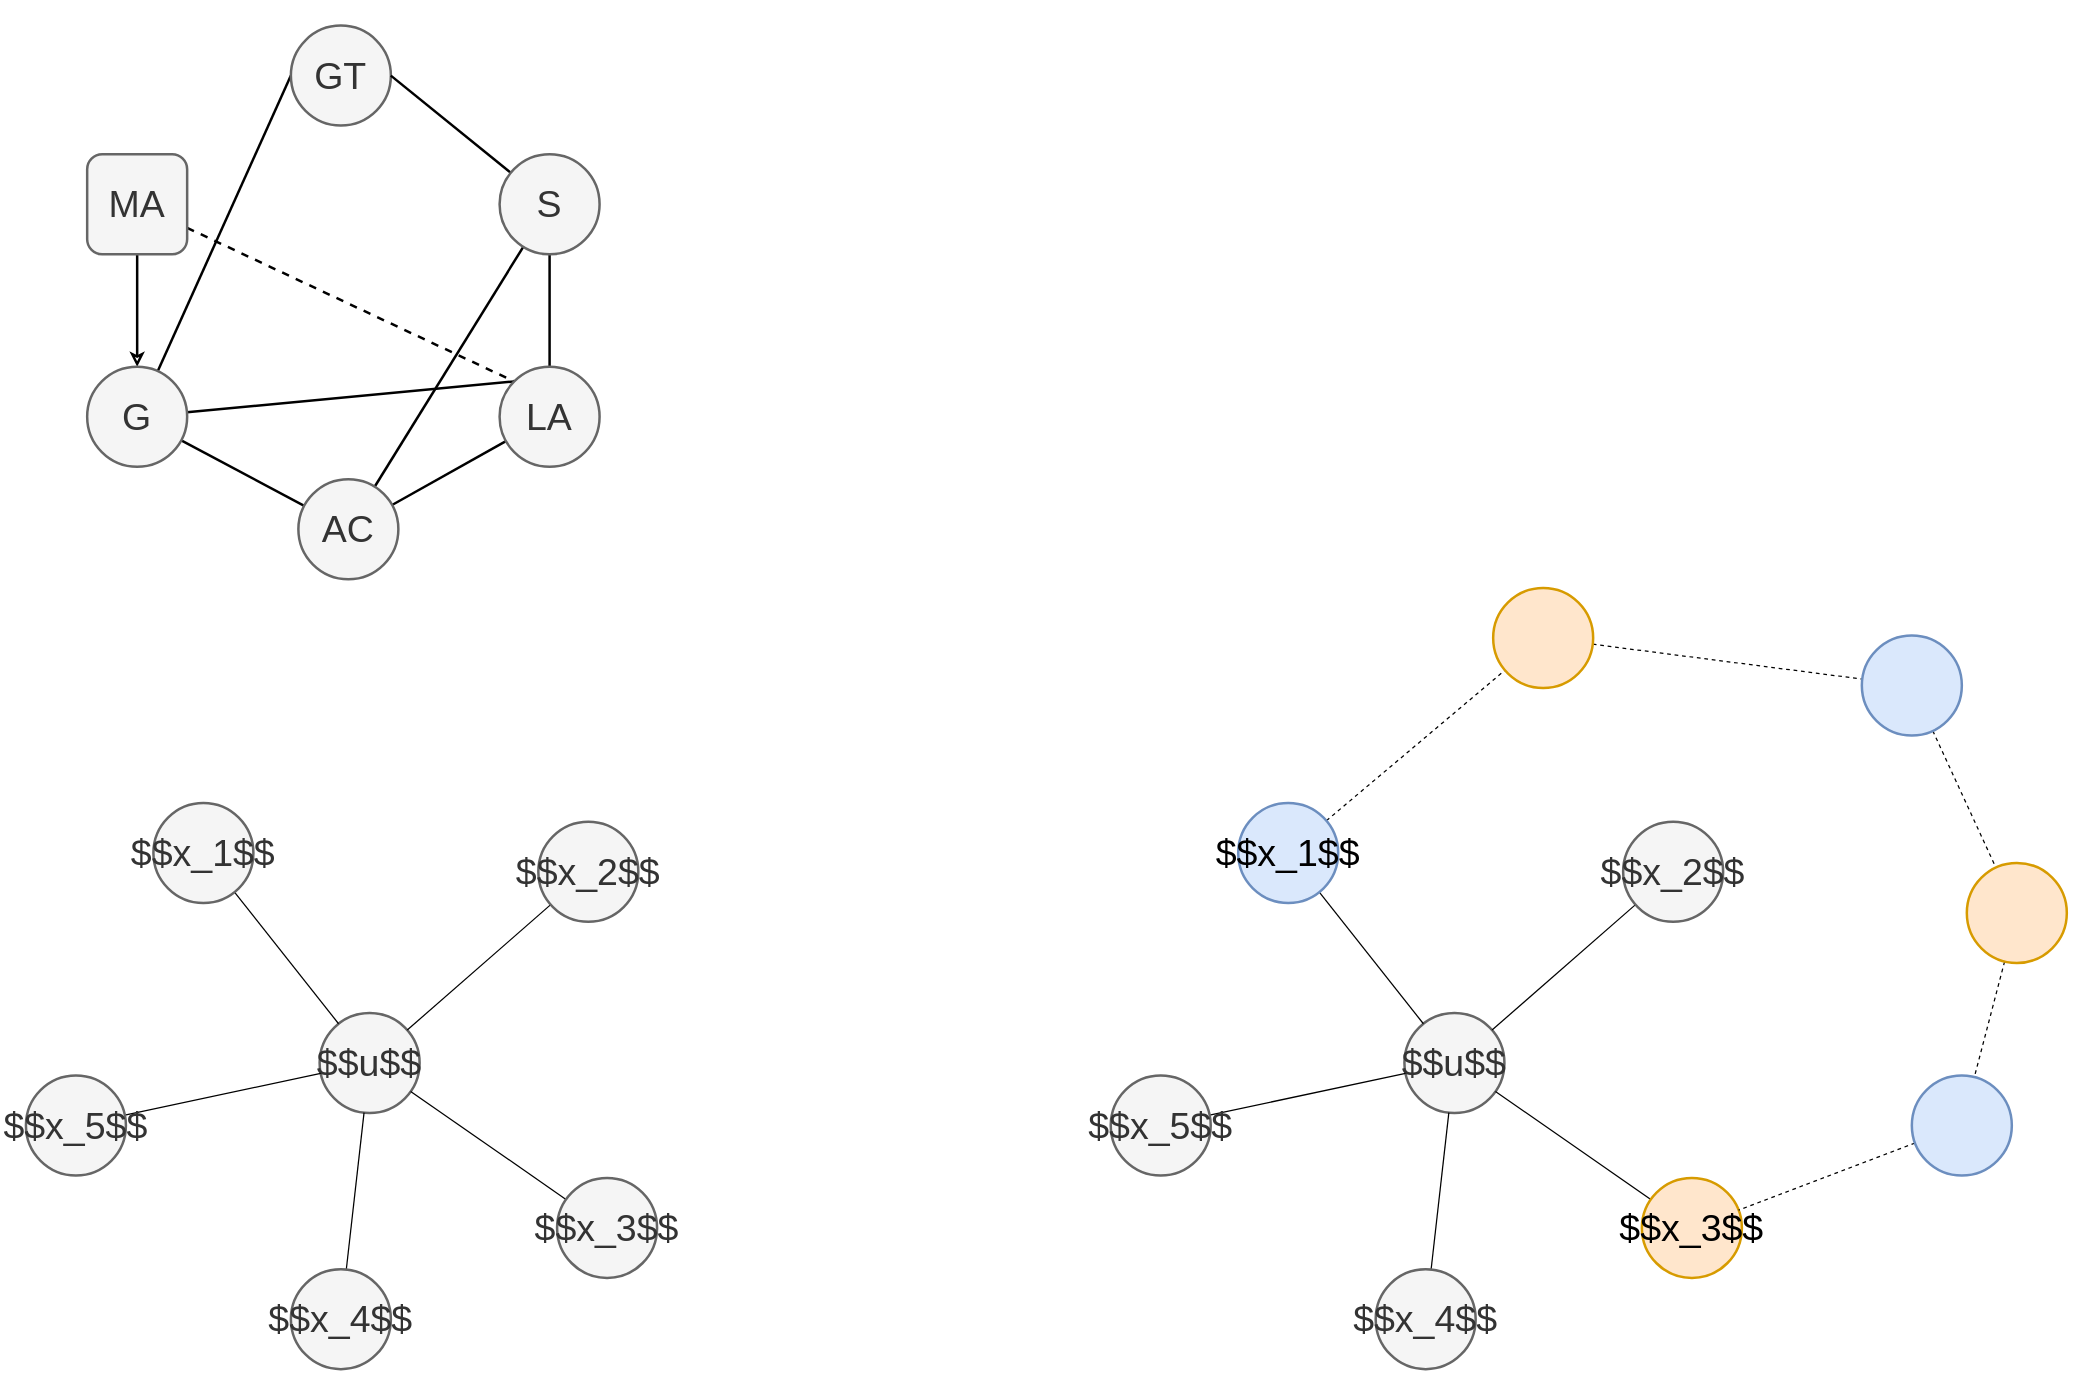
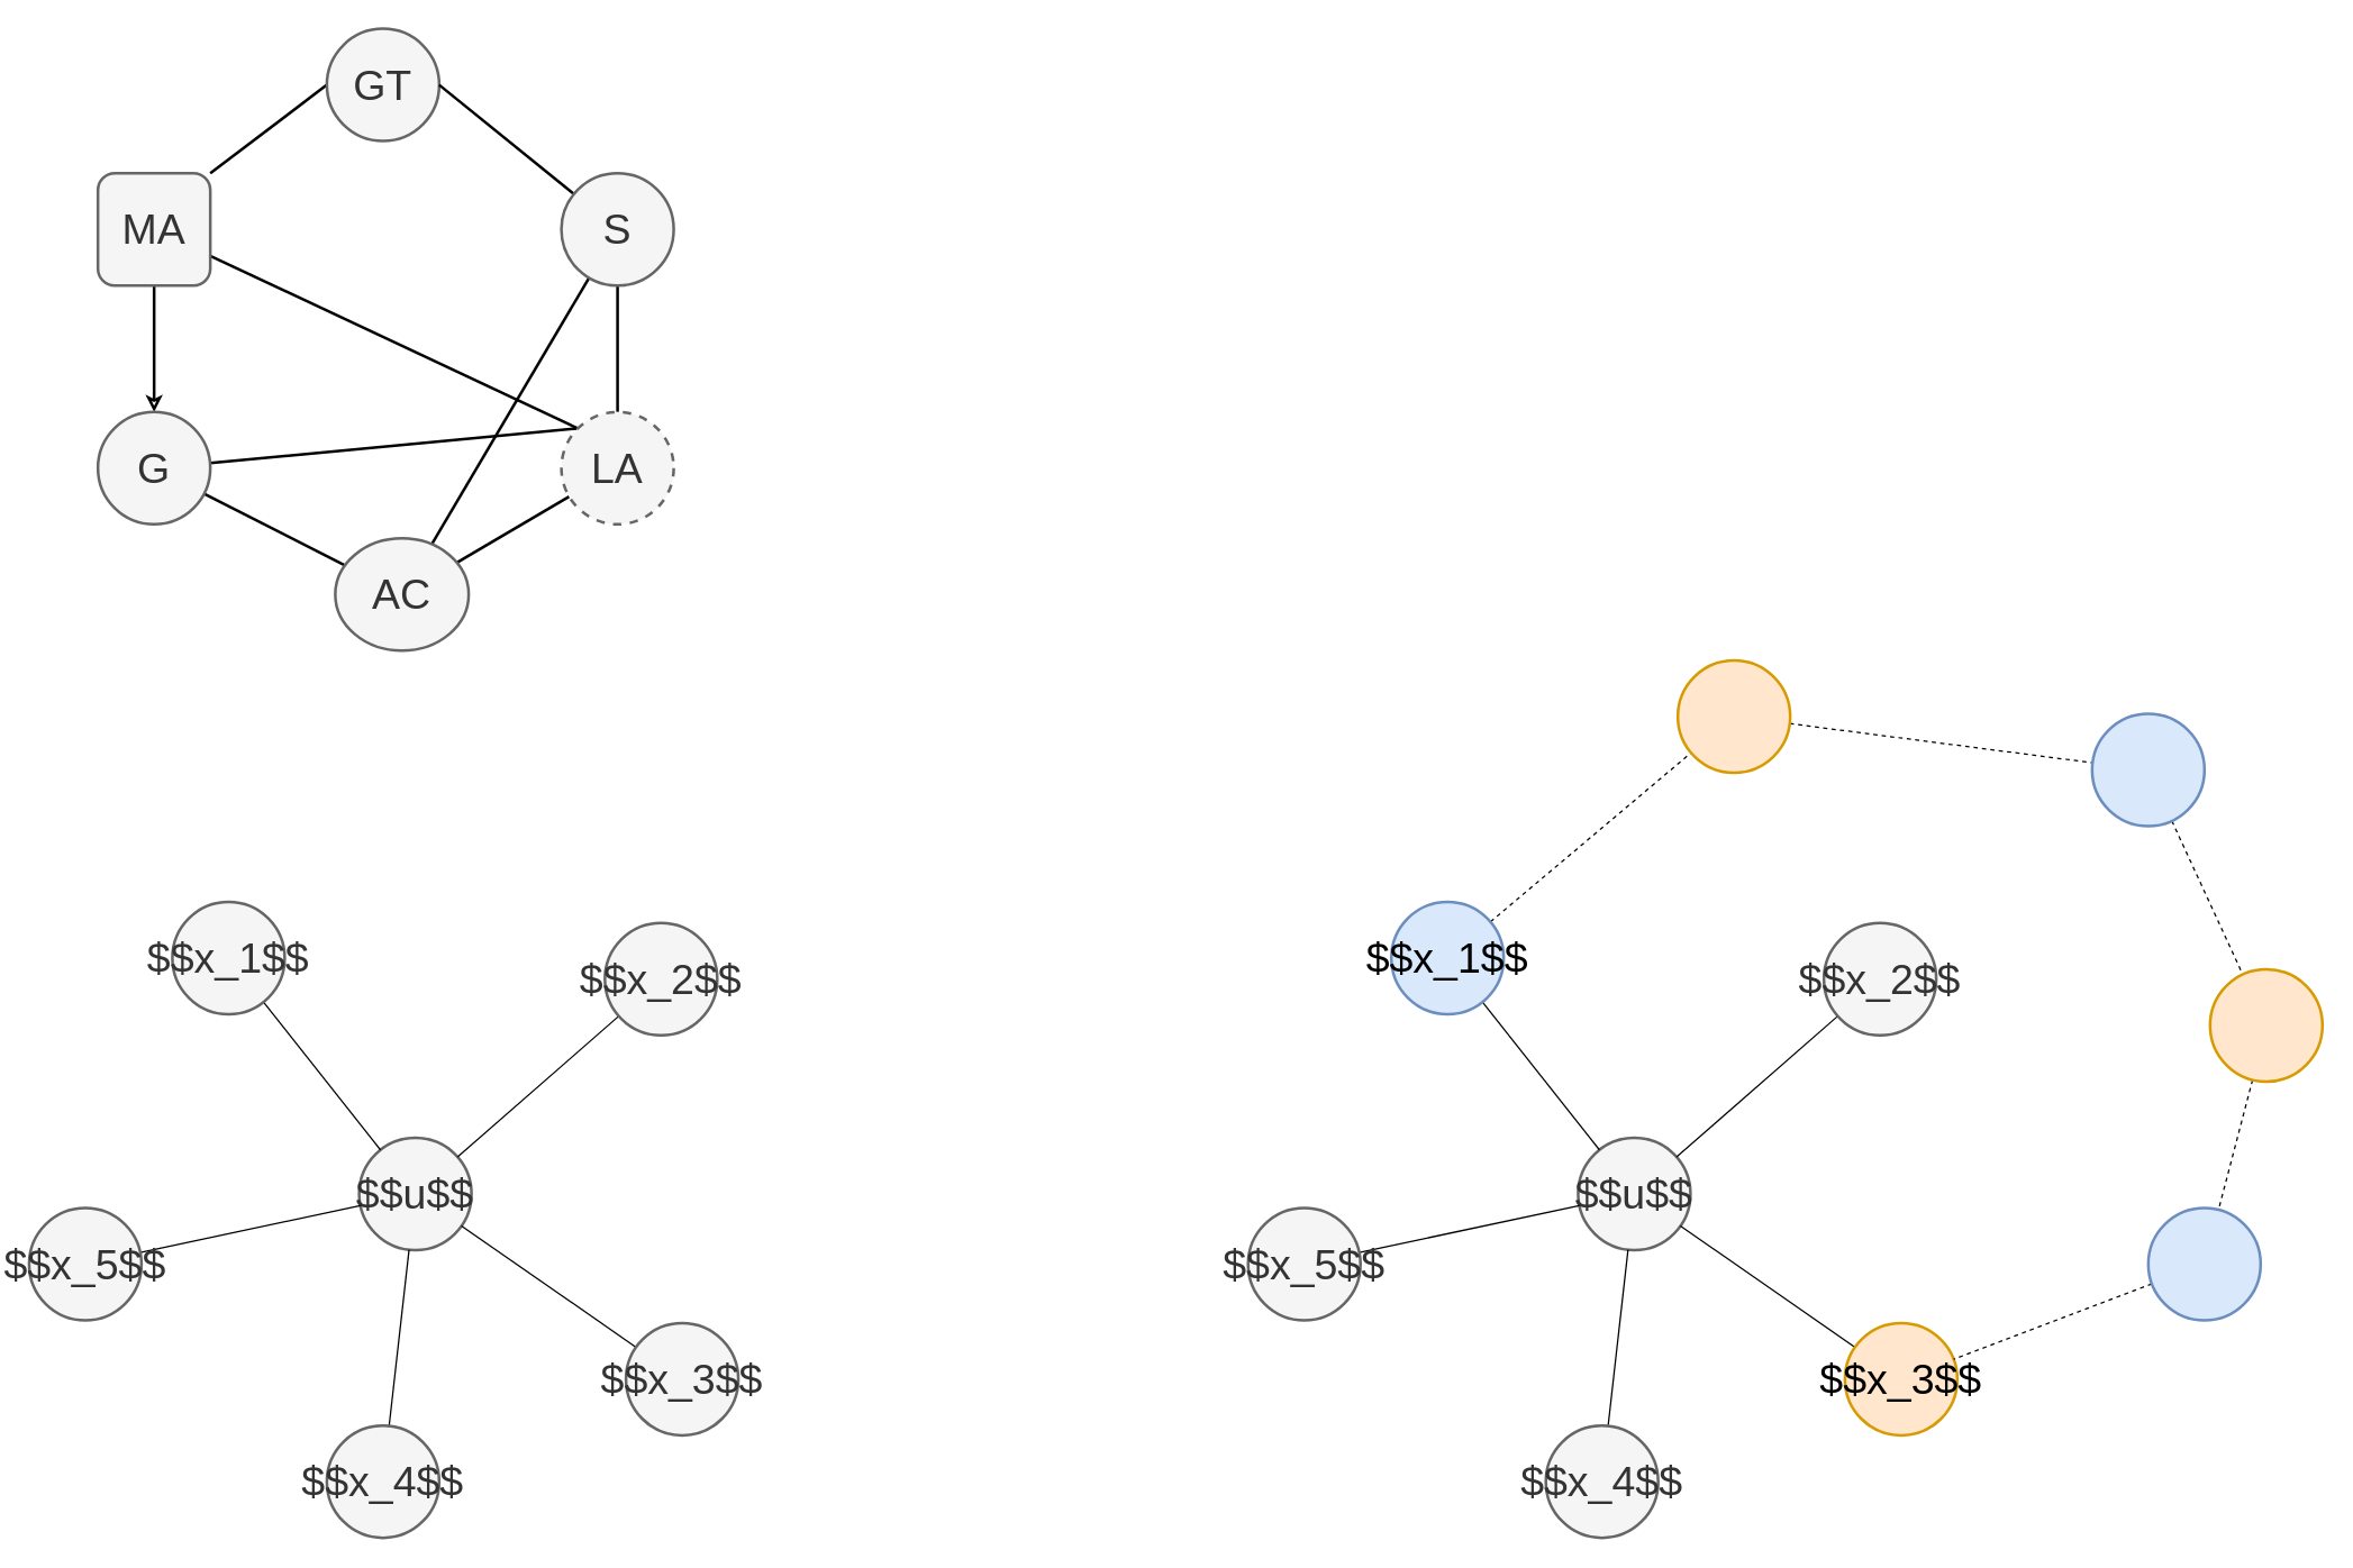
- <mxCell id="2" style="rounded=0;orthogonalLoop=1;jettySize=auto;html=1;fontSize=30;endArrow=none;endFill=0;exitX=0;exitY=0.5;exitDx=0;exitDy=0;strokeWidth=2;" parent="1" source="3" target="9" edge="1"><mxGeometry relative="1" as="geometry" /></mxCell>
+ <mxCell id="2" style="rounded=0;orthogonalLoop=1;jettySize=auto;html=1;entryX=1;entryY=0;entryDx=0;entryDy=0;fontSize=30;endArrow=none;endFill=0;exitX=0;exitY=0.5;exitDx=0;exitDy=0;strokeWidth=2;" parent="1" source="3" target="6" edge="1"><mxGeometry relative="1" as="geometry" /></mxCell>
- <mxCell id="5" style="edgeStyle=none;rounded=0;orthogonalLoop=1;jettySize=auto;html=1;entryX=0;entryY=0;entryDx=0;entryDy=0;fontSize=30;endArrow=none;endFill=0;strokeWidth=2;dashed=1;" parent="1" source="6" target="14" edge="1"><mxGeometry relative="1" as="geometry" /></mxCell>
+ <mxCell id="5" style="edgeStyle=none;rounded=0;orthogonalLoop=1;jettySize=auto;html=1;entryX=0;entryY=0;entryDx=0;entryDy=0;fontSize=30;endArrow=none;endFill=0;strokeWidth=2;" parent="1" source="6" target="14" edge="1"><mxGeometry relative="1" as="geometry" /></mxCell>
- <mxCell id="14" value="LA" style="ellipse;whiteSpace=wrap;html=1;aspect=fixed;fontSize=30;strokeWidth=2;fillColor=#f5f5f5;fontColor=#333333;strokeColor=#666666;" parent="1" vertex="1"><mxGeometry x="399" y="293" width="80" height="80" as="geometry" /></mxCell>
+ <mxCell id="14" value="LA" style="ellipse;whiteSpace=wrap;html=1;aspect=fixed;fontSize=30;strokeWidth=2;fillColor=#f5f5f5;fontColor=#333333;strokeColor=#666666;dashed=1;" parent="1" vertex="1"><mxGeometry x="399" y="293" width="80" height="80" as="geometry" /></mxCell>
- <mxCell id="12" value="AC" style="ellipse;whiteSpace=wrap;html=1;aspect=fixed;fontSize=30;strokeWidth=2;fillColor=#f5f5f5;fontColor=#333333;strokeColor=#666666;" parent="1" vertex="1"><mxGeometry x="238" y="383" width="80" height="80" as="geometry" /></mxCell>
+ <mxCell id="12" value="AC" style="ellipse;whiteSpace=wrap;html=1;aspect=fixed;fontSize=30;strokeWidth=2;fillColor=#f5f5f5;fontColor=#333333;strokeColor=#666666;" parent="1" vertex="1"><mxGeometry x="238" y="383" width="95" height="80" as="geometry" /></mxCell>
